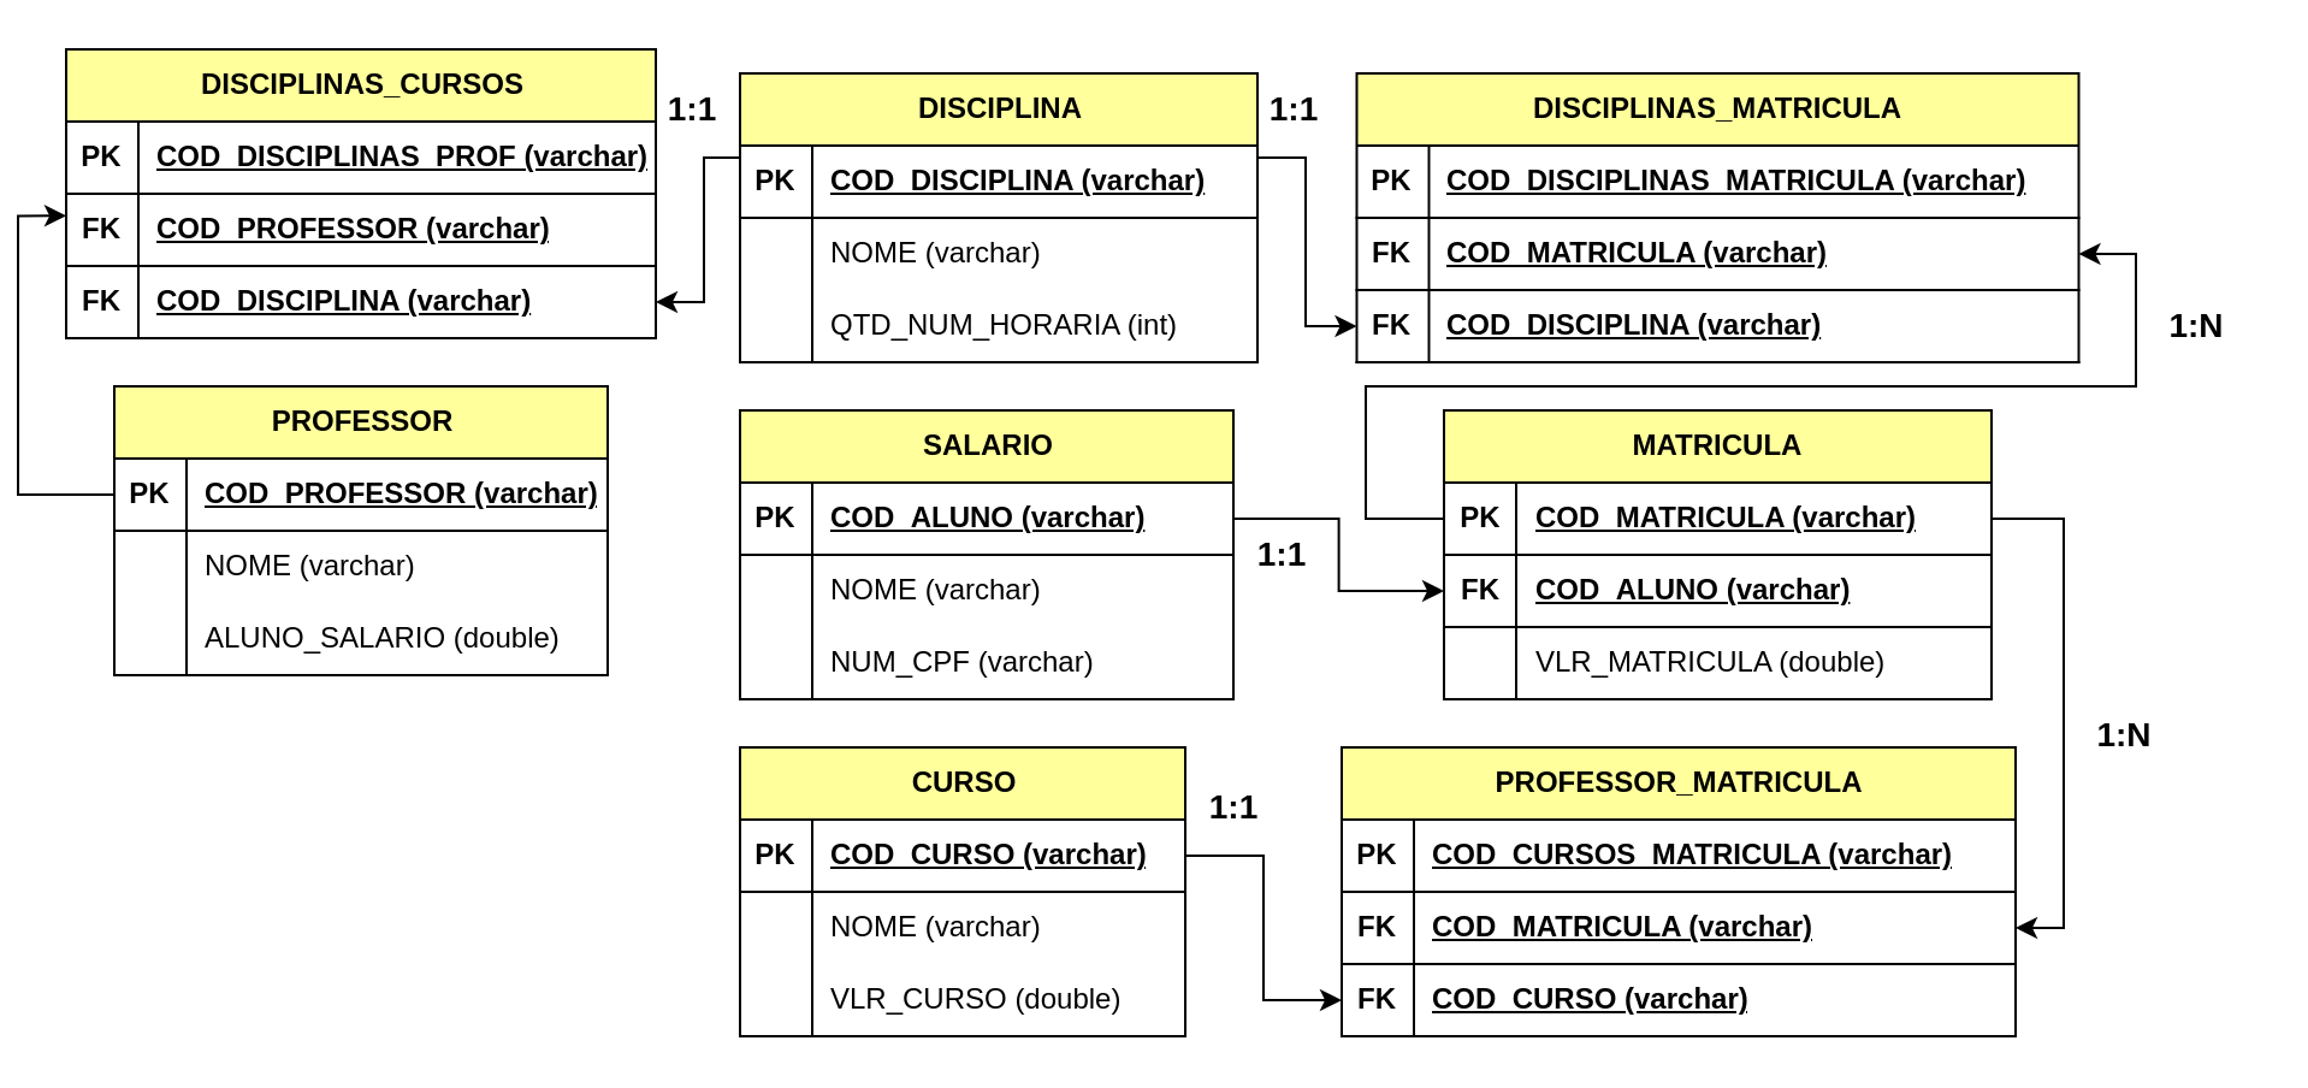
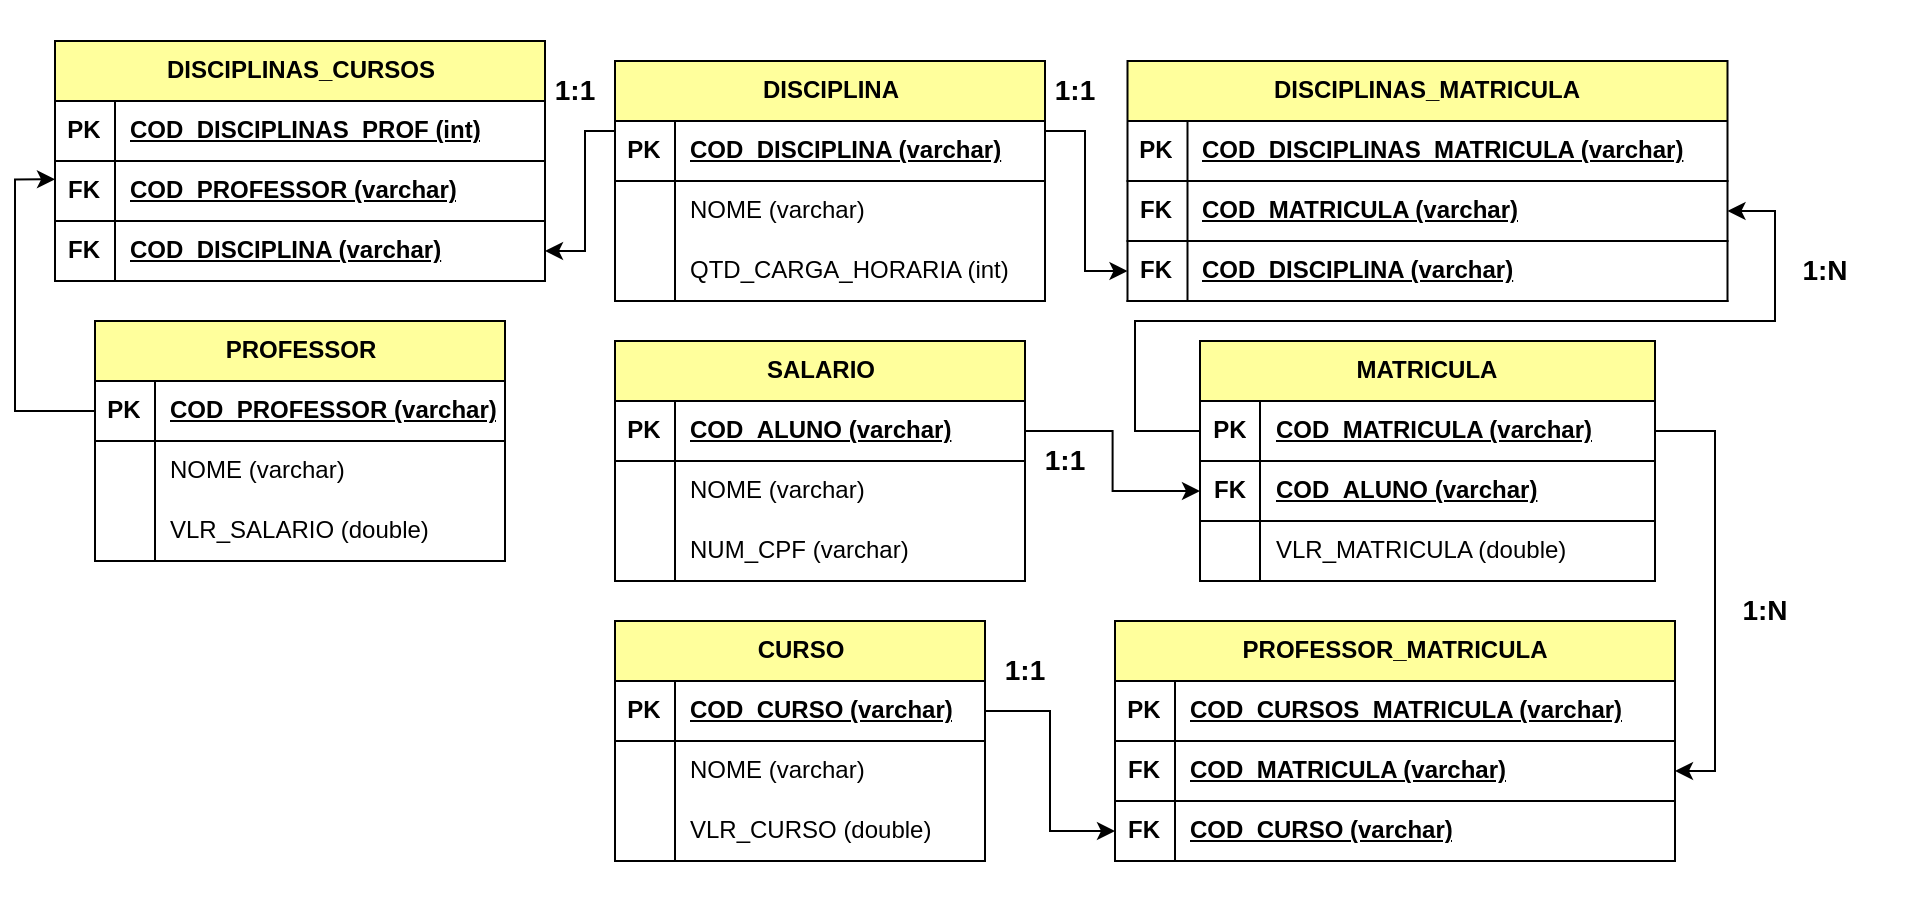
- <mxCell id="79" value="COD_DISCIPLINAS_PROF (varchar)" style="shape=partialRectangle;connectable=0;fillColor=none;top=0;left=0;bottom=0;right=0;align=left;spacingLeft=6;fontStyle=5;overflow=hidden;whiteSpace=wrap;html=1;" parent="77" vertex="1"><mxGeometry x="30" width="215" height="30" as="geometry"><mxRectangle width="215" height="30" as="alternateBounds" /></mxGeometry></mxCell>
+ <mxCell id="79" value="COD_DISCIPLINAS_PROF (int)" style="shape=partialRectangle;connectable=0;fillColor=none;top=0;left=0;bottom=0;right=0;align=left;spacingLeft=6;fontStyle=5;overflow=hidden;whiteSpace=wrap;html=1;" parent="77" vertex="1"><mxGeometry x="30" width="215" height="30" as="geometry"><mxRectangle width="215" height="30" as="alternateBounds" /></mxGeometry></mxCell>
- <mxCell id="64" value="QTD_NUM_HORARIA (int)" style="shape=partialRectangle;connectable=0;fillColor=none;top=0;left=0;bottom=0;right=0;align=left;spacingLeft=6;overflow=hidden;whiteSpace=wrap;html=1;" parent="62" vertex="1"><mxGeometry x="30" width="185" height="30" as="geometry"><mxRectangle width="185" height="30" as="alternateBounds" /></mxGeometry></mxCell>
+ <mxCell id="64" value="QTD_CARGA_HORARIA (int)" style="shape=partialRectangle;connectable=0;fillColor=none;top=0;left=0;bottom=0;right=0;align=left;spacingLeft=6;overflow=hidden;whiteSpace=wrap;html=1;" parent="62" vertex="1"><mxGeometry x="30" width="185" height="30" as="geometry"><mxRectangle width="185" height="30" as="alternateBounds" /></mxGeometry></mxCell>
- <mxCell id="75" value="ALUNO_SALARIO (double)" style="shape=partialRectangle;connectable=0;fillColor=none;top=0;left=0;bottom=0;right=0;align=left;spacingLeft=6;overflow=hidden;whiteSpace=wrap;html=1;" parent="73" vertex="1"><mxGeometry x="30" width="175" height="30" as="geometry"><mxRectangle width="175" height="30" as="alternateBounds" /></mxGeometry></mxCell>
+ <mxCell id="75" value="VLR_SALARIO (double)" style="shape=partialRectangle;connectable=0;fillColor=none;top=0;left=0;bottom=0;right=0;align=left;spacingLeft=6;overflow=hidden;whiteSpace=wrap;html=1;" parent="73" vertex="1"><mxGeometry x="30" width="175" height="30" as="geometry"><mxRectangle width="175" height="30" as="alternateBounds" /></mxGeometry></mxCell>
